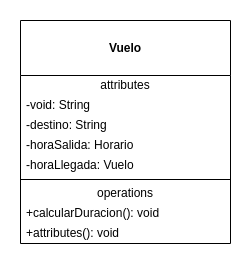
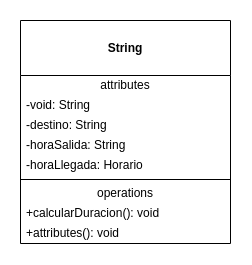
- <mxCell id="2" value="&lt;br&gt;&lt;b&gt;Vuelo&lt;/b&gt;" style="swimlane;fontStyle=0;align=center;verticalAlign=top;childLayout=stackLayout;horizontal=1;startSize=55;horizontalStack=0;resizeParent=1;resizeParentMax=0;resizeLast=0;collapsible=0;marginBottom=0;html=1;whiteSpace=wrap;" parent="1" vertex="1"><mxGeometry x="20" y="20" width="210" height="223" as="geometry" /></mxCell>
+ <mxCell id="2" value="&lt;br&gt;&lt;b&gt;String&lt;/b&gt;" style="swimlane;fontStyle=0;align=center;verticalAlign=top;childLayout=stackLayout;horizontal=1;startSize=55;horizontalStack=0;resizeParent=1;resizeParentMax=0;resizeLast=0;collapsible=0;marginBottom=0;html=1;whiteSpace=wrap;" parent="1" vertex="1"><mxGeometry x="20" y="20" width="210" height="223" as="geometry" /></mxCell>
- <mxCell id="6" value="-horaSalida: Horario" style="text;html=1;strokeColor=none;fillColor=none;align=left;verticalAlign=middle;spacingLeft=4;spacingRight=4;overflow=hidden;rotatable=0;points=[[0,0.5],[1,0.5]];portConstraint=eastwest;whiteSpace=wrap;" vertex="1" parent="2"><mxGeometry y="115" width="210" height="20" as="geometry" /></mxCell>
+ <mxCell id="6" value="-horaSalida: String" style="text;html=1;strokeColor=none;fillColor=none;align=left;verticalAlign=middle;spacingLeft=4;spacingRight=4;overflow=hidden;rotatable=0;points=[[0,0.5],[1,0.5]];portConstraint=eastwest;whiteSpace=wrap;" vertex="1" parent="2"><mxGeometry y="115" width="210" height="20" as="geometry" /></mxCell>
- <mxCell id="7" value="-horaLlegada: Vuelo" style="text;html=1;strokeColor=none;fillColor=none;align=left;verticalAlign=middle;spacingLeft=4;spacingRight=4;overflow=hidden;rotatable=0;points=[[0,0.5],[1,0.5]];portConstraint=eastwest;whiteSpace=wrap;" vertex="1" parent="2"><mxGeometry y="135" width="210" height="20" as="geometry" /></mxCell>
+ <mxCell id="7" value="-horaLlegada: Horario" style="text;html=1;strokeColor=none;fillColor=none;align=left;verticalAlign=middle;spacingLeft=4;spacingRight=4;overflow=hidden;rotatable=0;points=[[0,0.5],[1,0.5]];portConstraint=eastwest;whiteSpace=wrap;" vertex="1" parent="2"><mxGeometry y="135" width="210" height="20" as="geometry" /></mxCell>
